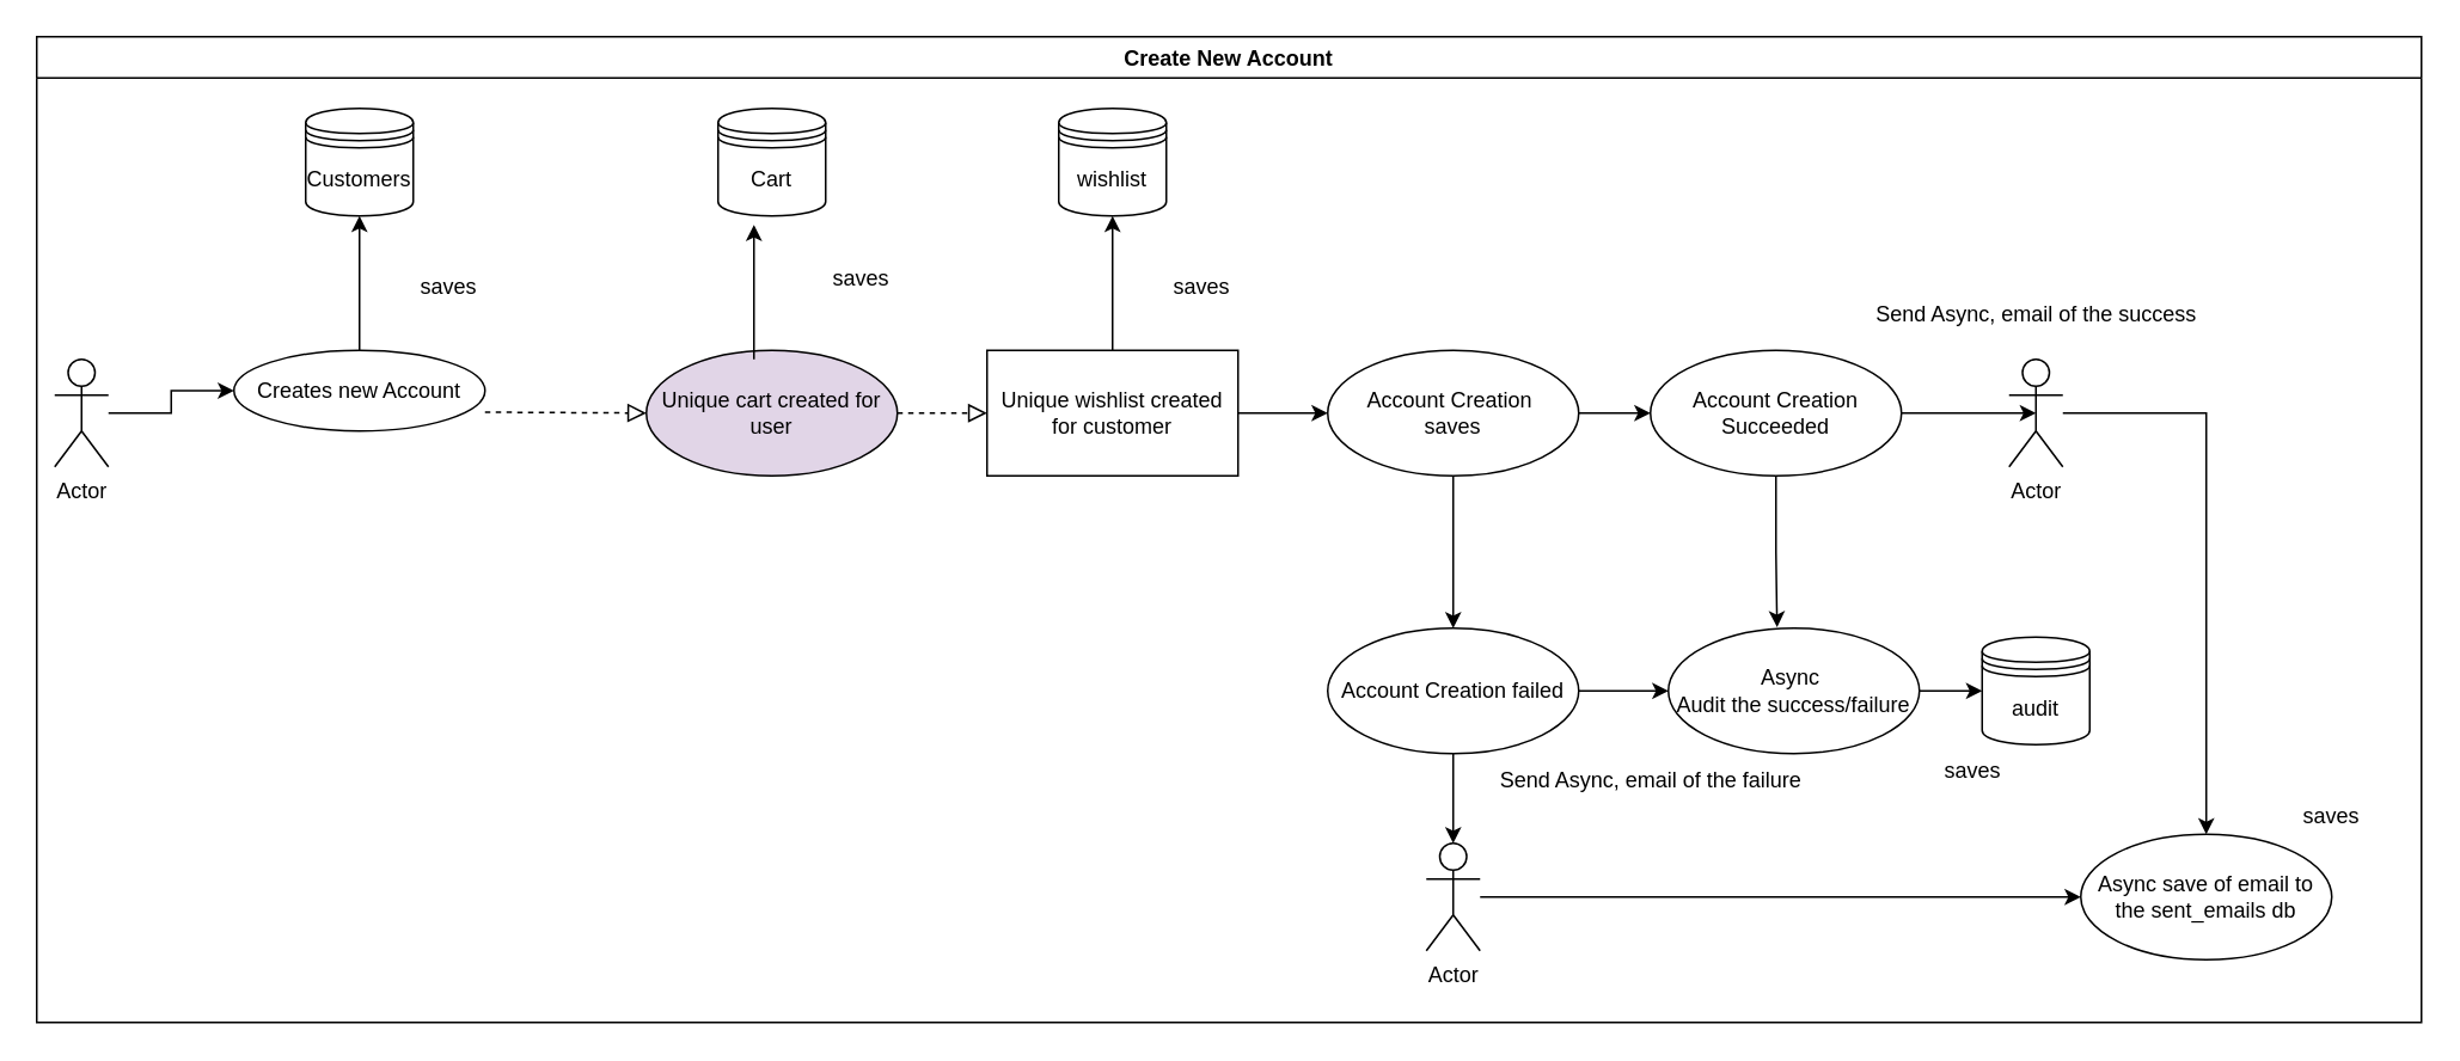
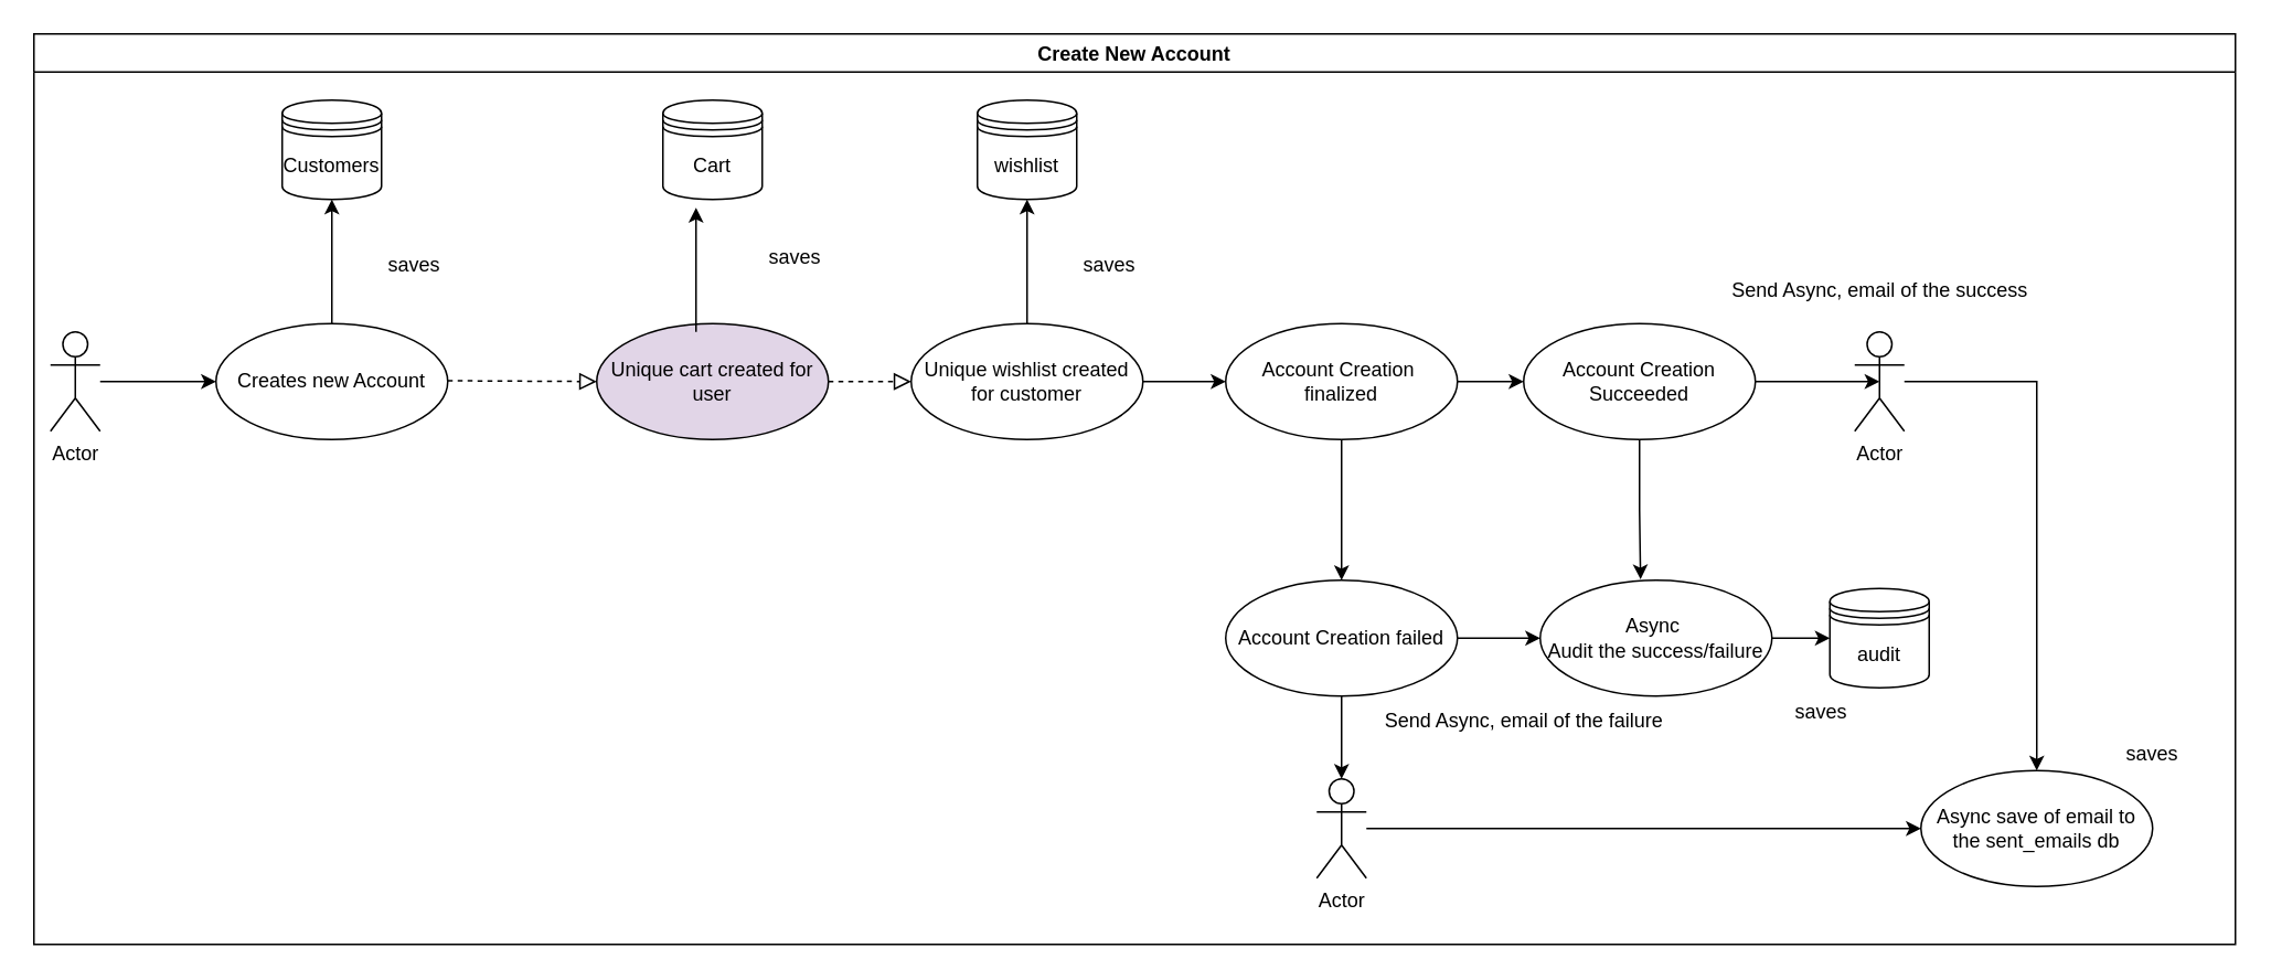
- <mxCell id="7" value="Creates new Account" style="ellipse;whiteSpace=wrap;html=1;" vertex="1" parent="2"><mxGeometry x="110" y="175" width="140" height="45" as="geometry" /></mxCell>
+ <mxCell id="7" value="Creates new Account" style="ellipse;whiteSpace=wrap;html=1;" vertex="1" parent="2"><mxGeometry x="110" y="175" width="140" height="70" as="geometry" /></mxCell>
- <mxCell id="12" value="Unique wishlist created for customer" style="whiteSpace=wrap;html=1;rounded=0;" vertex="1" parent="2"><mxGeometry x="530" y="175" width="140" height="70" as="geometry" /></mxCell>
+ <mxCell id="12" value="Unique wishlist created for customer" style="ellipse;whiteSpace=wrap;html=1;" vertex="1" parent="2"><mxGeometry x="530" y="175" width="140" height="70" as="geometry" /></mxCell>
- <mxCell id="18" value="Account Creation&amp;nbsp;&lt;div&gt;saves&lt;/div&gt;" style="ellipse;whiteSpace=wrap;html=1;" vertex="1" parent="2"><mxGeometry x="720" y="175" width="140" height="70" as="geometry" /></mxCell>
+ <mxCell id="18" value="Account Creation&amp;nbsp;&lt;div&gt;finalized&lt;/div&gt;" style="ellipse;whiteSpace=wrap;html=1;" vertex="1" parent="2"><mxGeometry x="720" y="175" width="140" height="70" as="geometry" /></mxCell>
